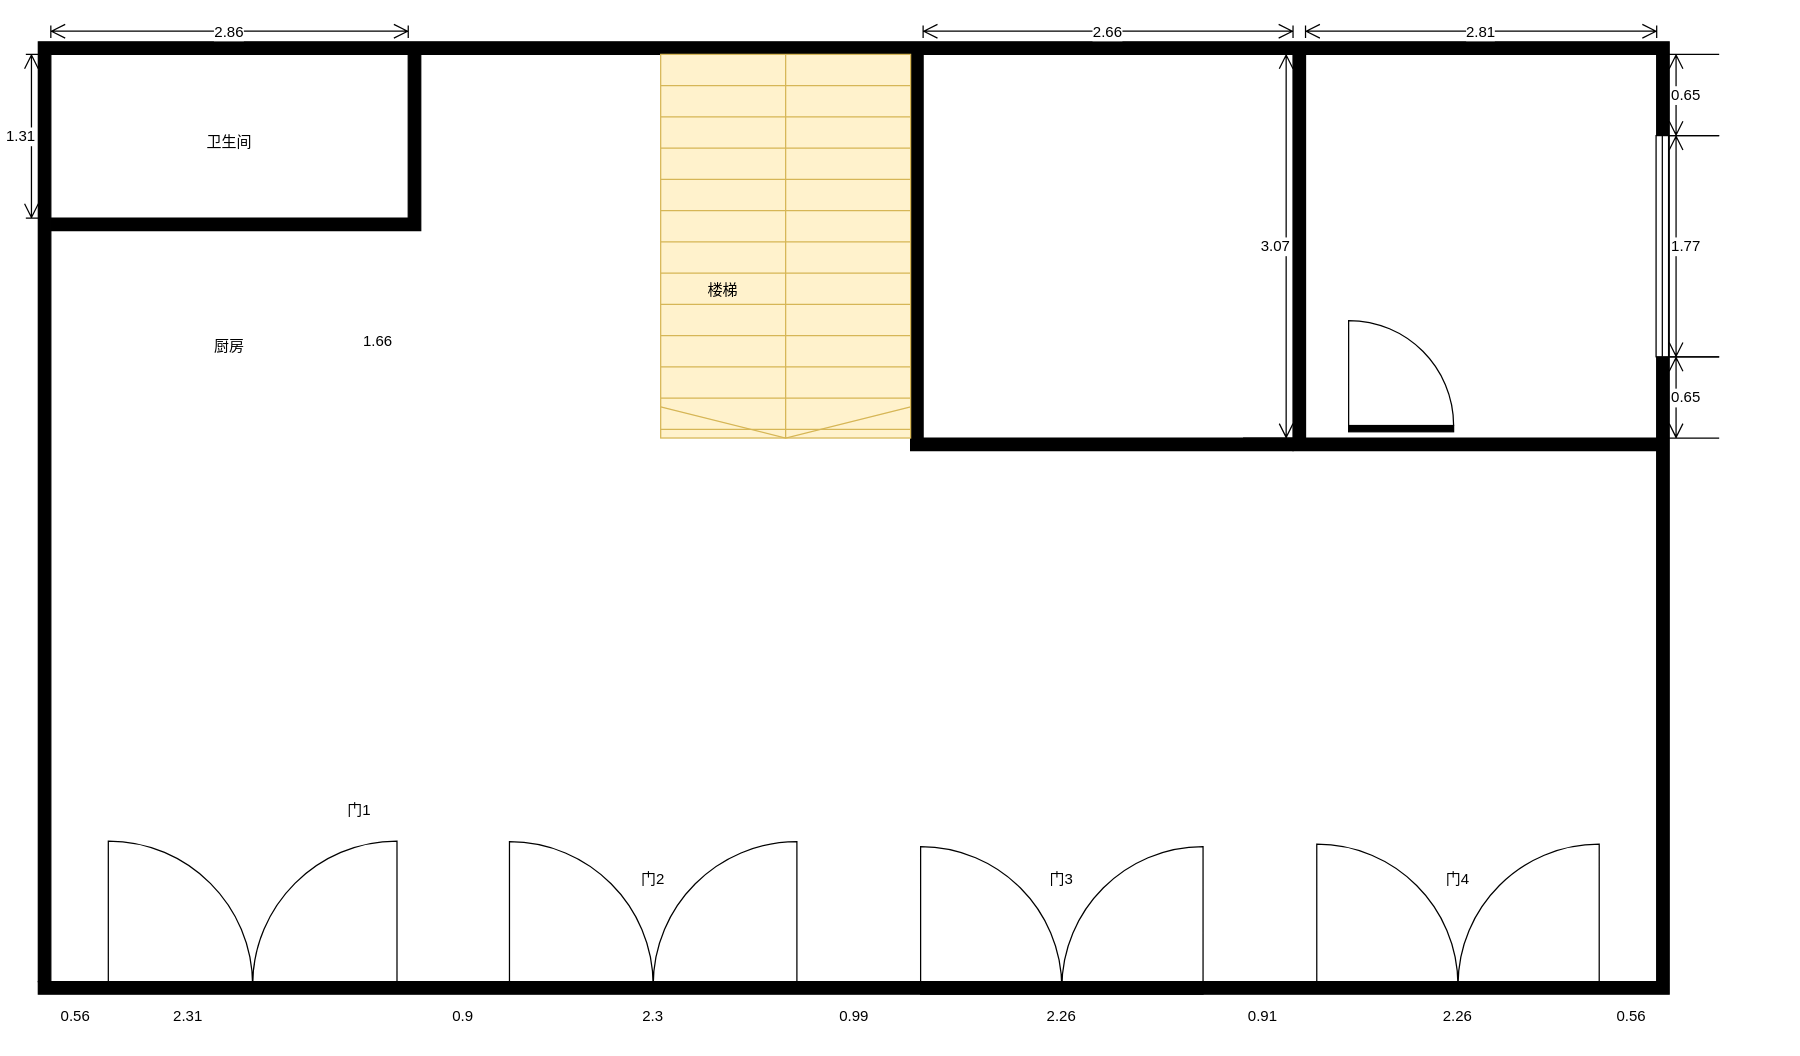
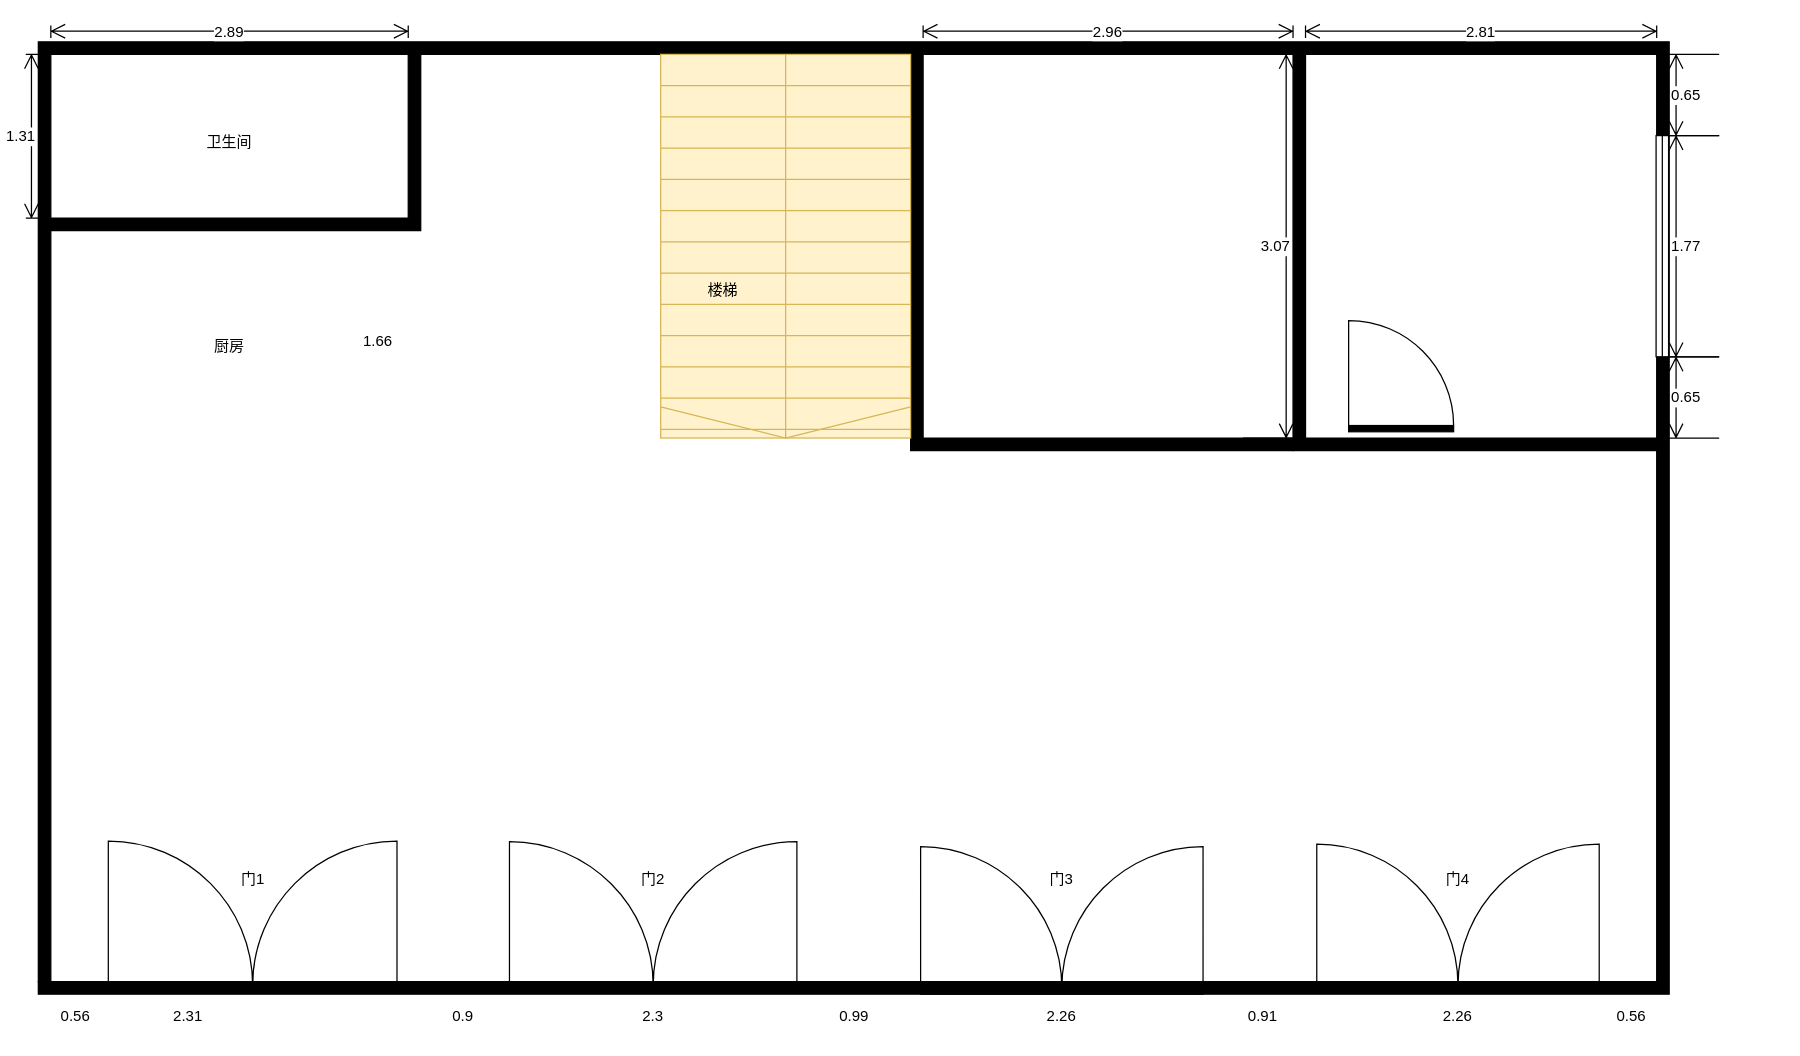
- <mxCell id="37" value="2.86" style="shape=dimension;whiteSpace=wrap;html=1;align=center;points=[];verticalAlign=bottom;spacingBottom=-5;labelBackgroundColor=#ffffff" vertex="1" parent="1"><mxGeometry x="40" y="20" width="286" height="10" as="geometry" /></mxCell>
+ <mxCell id="37" value="2.89" style="shape=dimension;whiteSpace=wrap;html=1;align=center;points=[];verticalAlign=bottom;spacingBottom=-5;labelBackgroundColor=#ffffff" vertex="1" parent="1"><mxGeometry x="40" y="20" width="286" height="10" as="geometry" /></mxCell>
- <mxCell id="35" value="2.66" style="shape=dimension;whiteSpace=wrap;html=1;align=center;points=[];verticalAlign=bottom;spacingBottom=-5;labelBackgroundColor=#ffffff" vertex="1" parent="1"><mxGeometry x="738" y="20" width="296" height="10" as="geometry" /></mxCell>
+ <mxCell id="35" value="2.96" style="shape=dimension;whiteSpace=wrap;html=1;align=center;points=[];verticalAlign=bottom;spacingBottom=-5;labelBackgroundColor=#ffffff" vertex="1" parent="1"><mxGeometry x="738" y="20" width="296" height="10" as="geometry" /></mxCell>
- <mxCell id="11" value="门1" style="text;html=1;strokeColor=none;fillColor=none;align=center;verticalAlign=middle;whiteSpace=wrap;rounded=0;" vertex="1" parent="1"><mxGeometry x="266.5" y="638" width="40" height="20" as="geometry" /></mxCell>
+ <mxCell id="11" value="门1" style="text;html=1;strokeColor=none;fillColor=none;align=center;verticalAlign=middle;whiteSpace=wrap;rounded=0;" vertex="1" parent="1"><mxGeometry x="181.5" y="693" width="40" height="20" as="geometry" /></mxCell>
